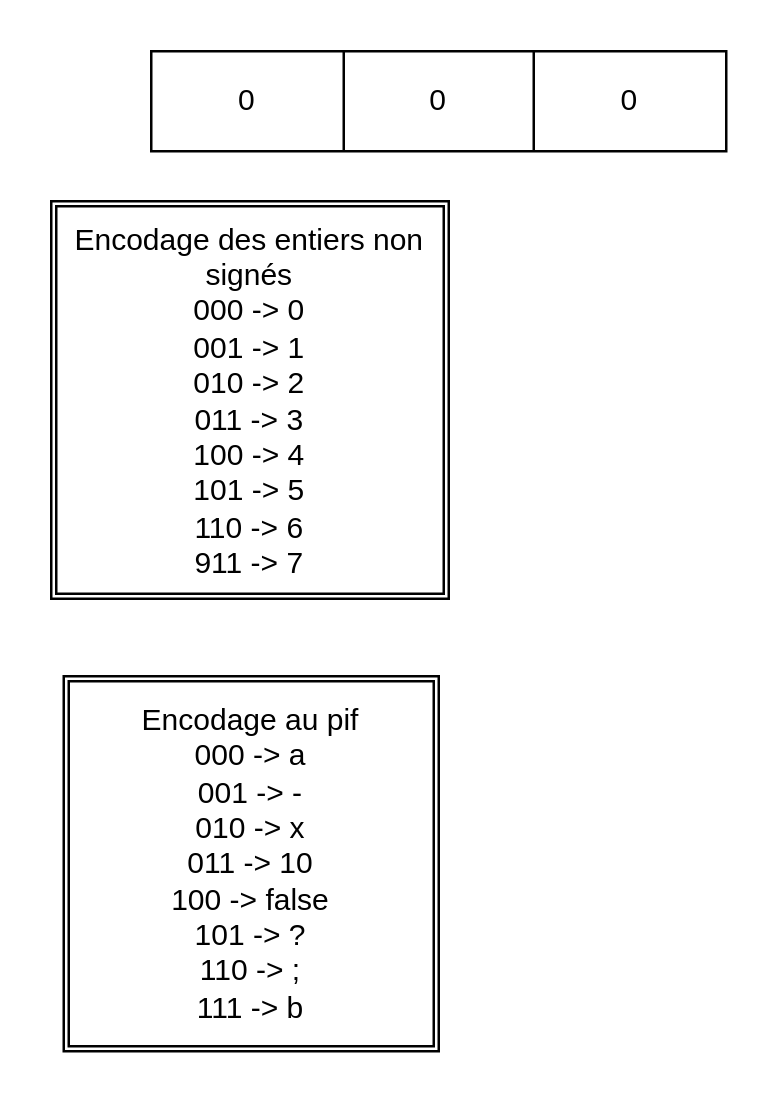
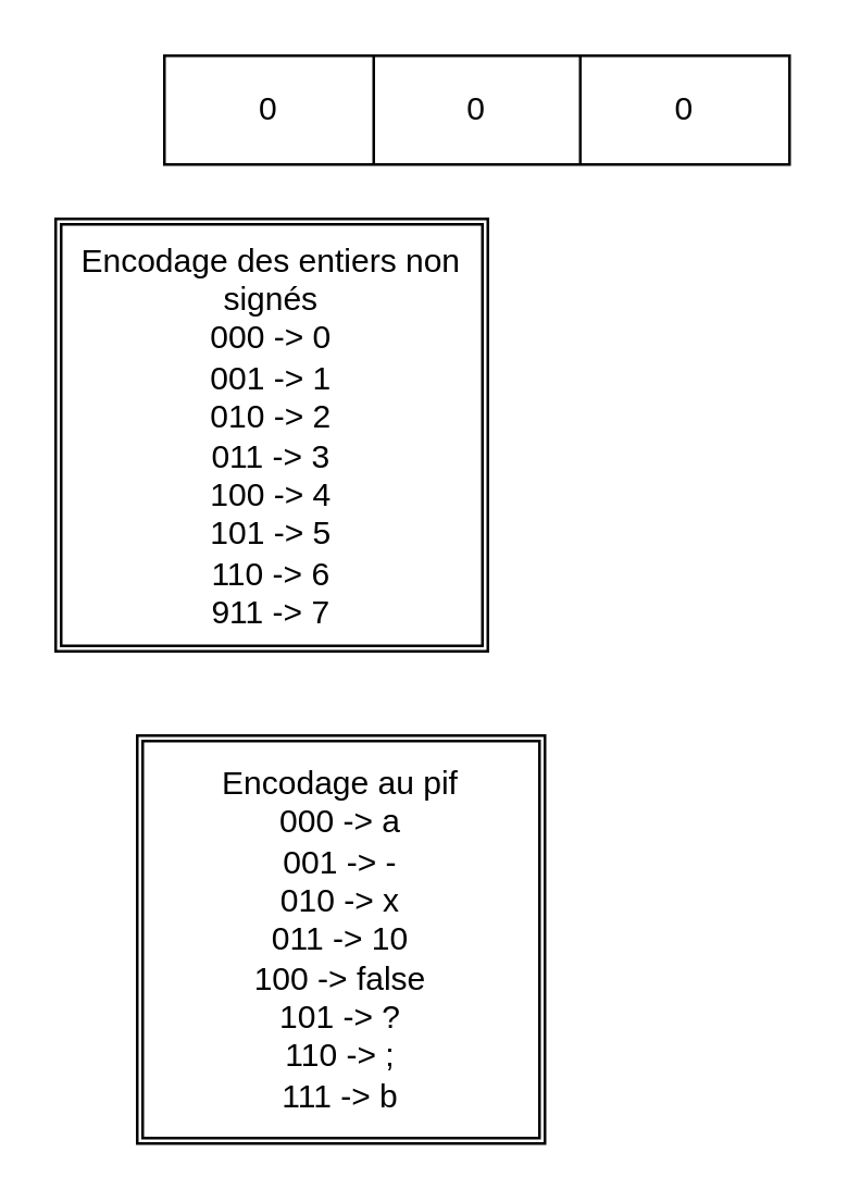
- <mxCell id="7" value="Encodage au pif&lt;br&gt;000 -&amp;gt; a&lt;br&gt;001 -&amp;gt; -&lt;br&gt;010 -&amp;gt; x&lt;br&gt;011 -&amp;gt; 10&lt;br&gt;100 -&amp;gt; false&lt;br&gt;101 -&amp;gt; ?&lt;br&gt;110 -&amp;gt; ;&lt;br&gt;111 -&amp;gt; b" style="shape=ext;double=1;whiteSpace=wrap;html=1;aspect=fixed;" vertex="1" parent="1"><mxGeometry x="25" y="270" width="150" height="150" as="geometry" /></mxCell>
+ <mxCell id="7" value="Encodage au pif&lt;br&gt;000 -&amp;gt; a&lt;br&gt;001 -&amp;gt; -&lt;br&gt;010 -&amp;gt; x&lt;br&gt;011 -&amp;gt; 10&lt;br&gt;100 -&amp;gt; false&lt;br&gt;101 -&amp;gt; ?&lt;br&gt;110 -&amp;gt; ;&lt;br&gt;111 -&amp;gt; b" style="shape=ext;double=1;whiteSpace=wrap;html=1;aspect=fixed;" vertex="1" parent="1"><mxGeometry x="50" y="270" width="150" height="150" as="geometry" /></mxCell>
